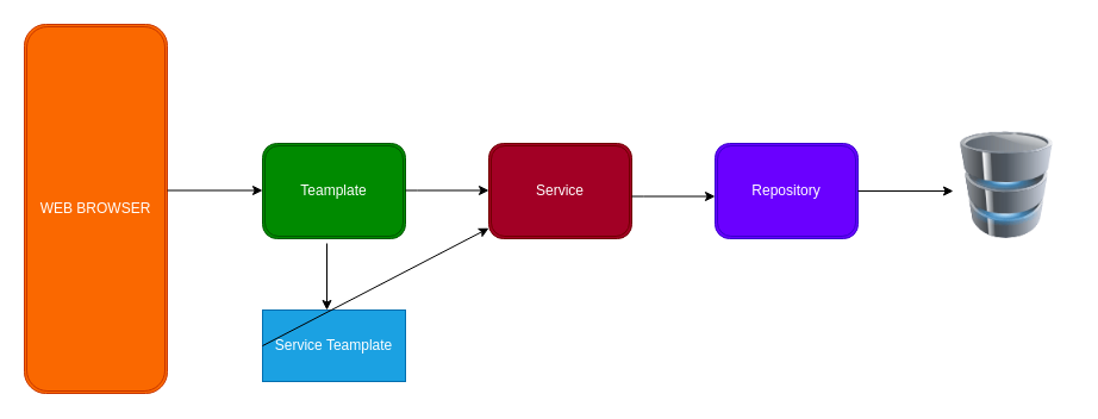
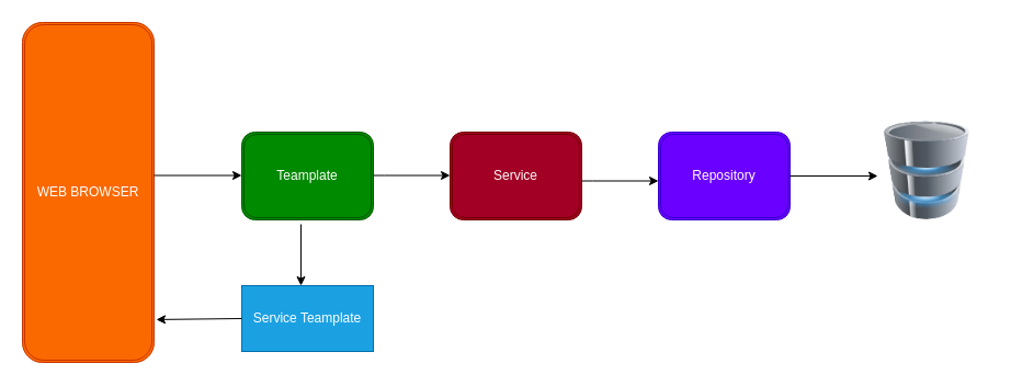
- <mxCell id="13" value="" style="endArrow=classic;html=1;rounded=0;exitX=0;exitY=0.5;exitDx=0;exitDy=0;" edge="1" parent="1" source="12" target="5"><mxGeometry width="50" height="50" relative="1" as="geometry"><mxPoint x="210" y="290" as="sourcePoint" /><mxPoint x="430" y="420" as="targetPoint" /></mxGeometry></mxCell>
+ <mxCell id="13" value="" style="endArrow=classic;html=1;rounded=0;entryX=1.017;entryY=0.874;entryDx=0;entryDy=0;entryPerimeter=0;exitX=0;exitY=0.5;exitDx=0;exitDy=0;" edge="1" parent="1" source="12" target="2"><mxGeometry width="50" height="50" relative="1" as="geometry"><mxPoint x="210" y="290" as="sourcePoint" /><mxPoint x="430" y="420" as="targetPoint" /></mxGeometry></mxCell>
